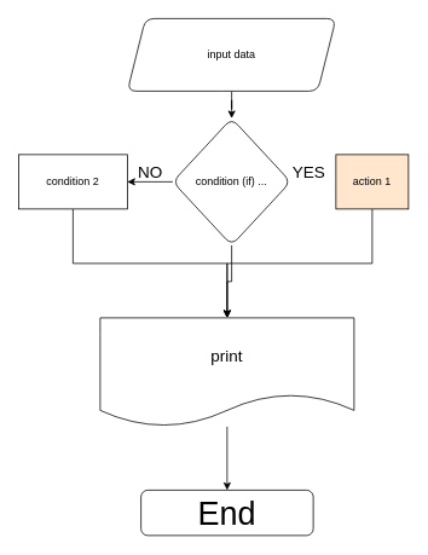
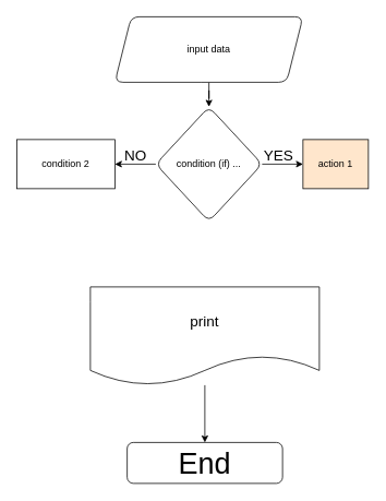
- <mxCell id="10" value="" style="edgeStyle=orthogonalEdgeStyle;rounded=0;orthogonalLoop=1;jettySize=auto;html=1;fontSize=18;" parent="1" source="11" target="15" edge="1"><mxGeometry relative="1" as="geometry" /></mxCell>
- <mxCell id="7" value="" style="edgeStyle=orthogonalEdgeStyle;rounded=0;orthogonalLoop=1;jettySize=auto;html=1;fontSize=18;entryX=0.5;entryY=0;entryDx=0;entryDy=0;" parent="1" source="8" target="15" edge="1"><mxGeometry relative="1" as="geometry"><mxPoint x="575" y="330" as="targetPoint" /></mxGeometry></mxCell>
- <mxCell id="4" value="" style="edgeStyle=orthogonalEdgeStyle;rounded=0;orthogonalLoop=1;jettySize=auto;html=1;fontSize=36;" parent="1" source="6" target="15" edge="1"><mxGeometry relative="1" as="geometry" /></mxCell>
+ <mxCell id="4" value="" style="edgeStyle=orthogonalEdgeStyle;rounded=0;orthogonalLoop=1;jettySize=auto;html=1;fontSize=36;" parent="1" source="6" target="8" edge="1"><mxGeometry relative="1" as="geometry" /></mxCell>
